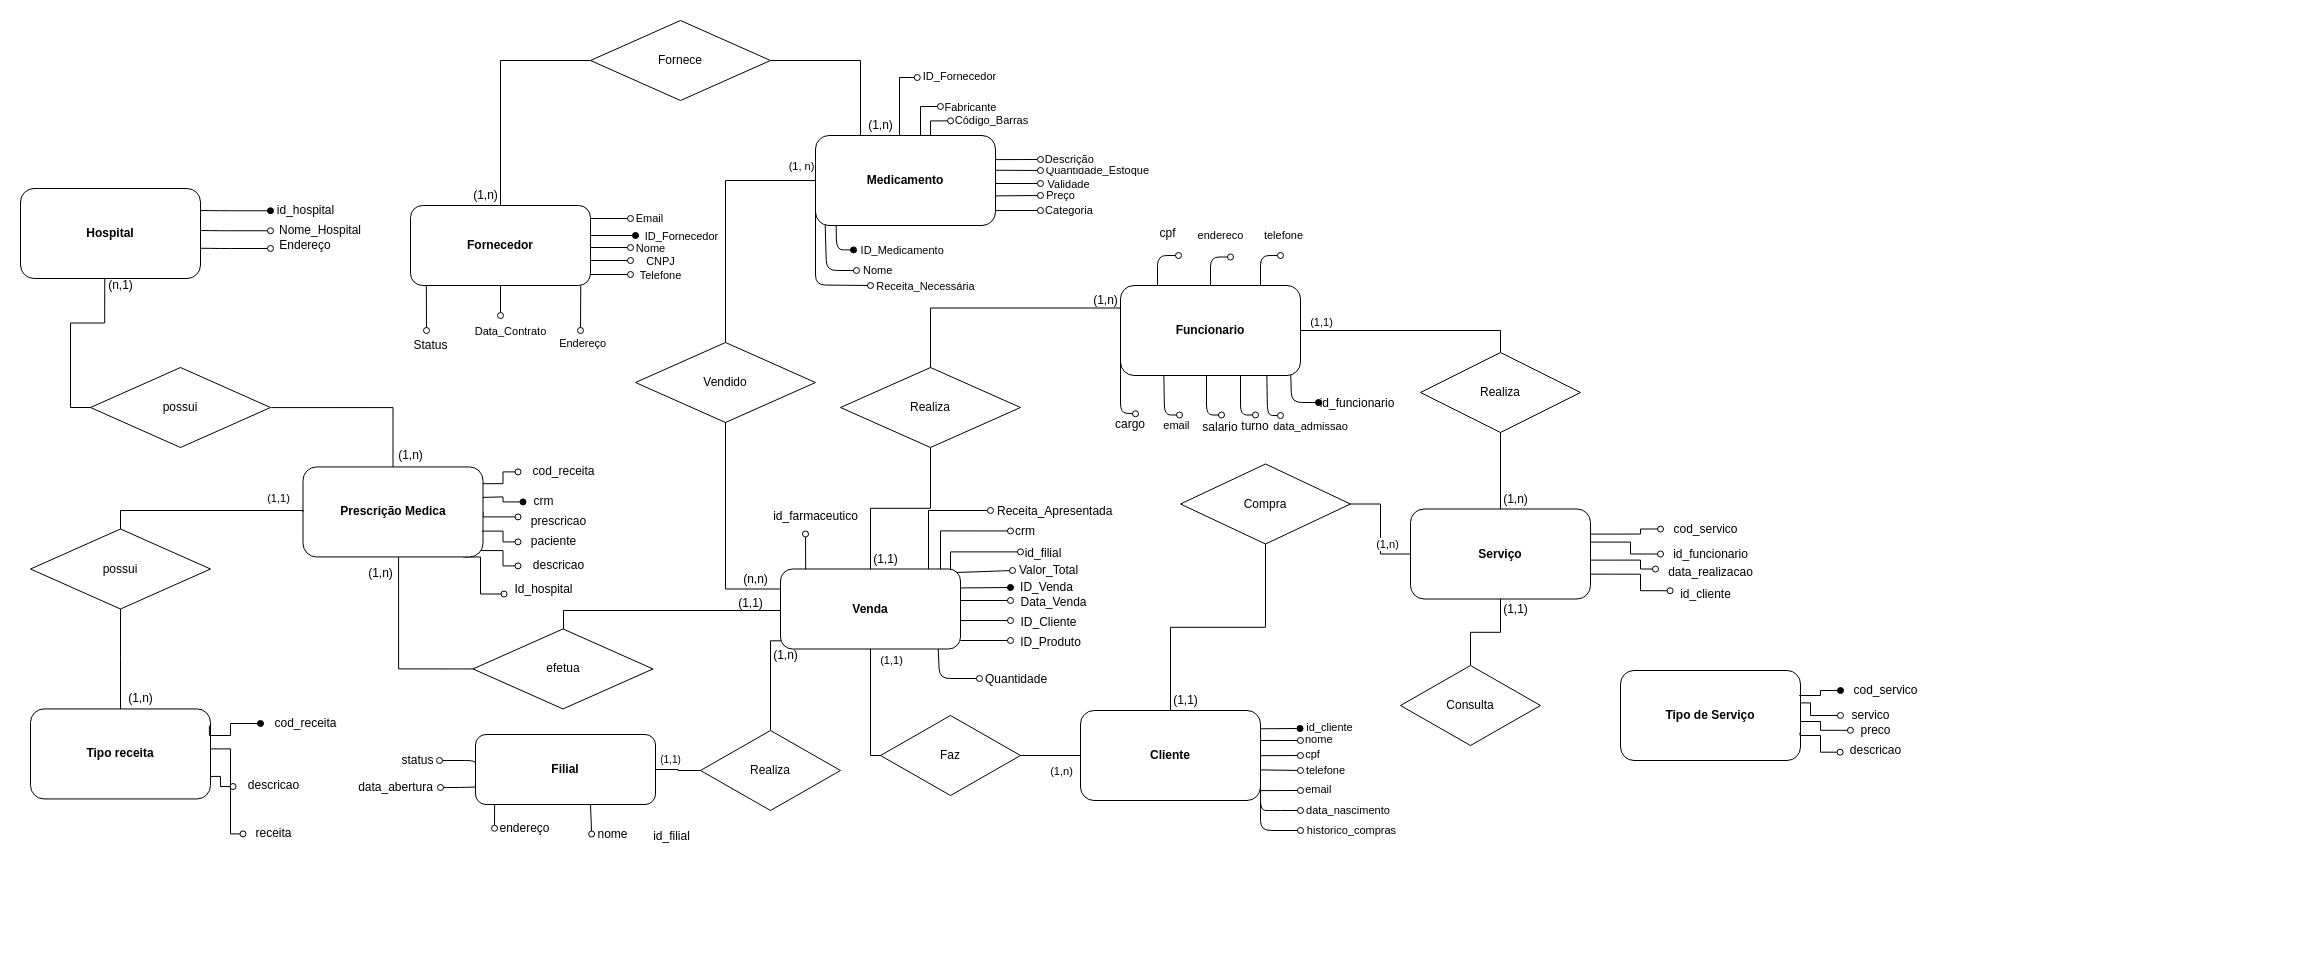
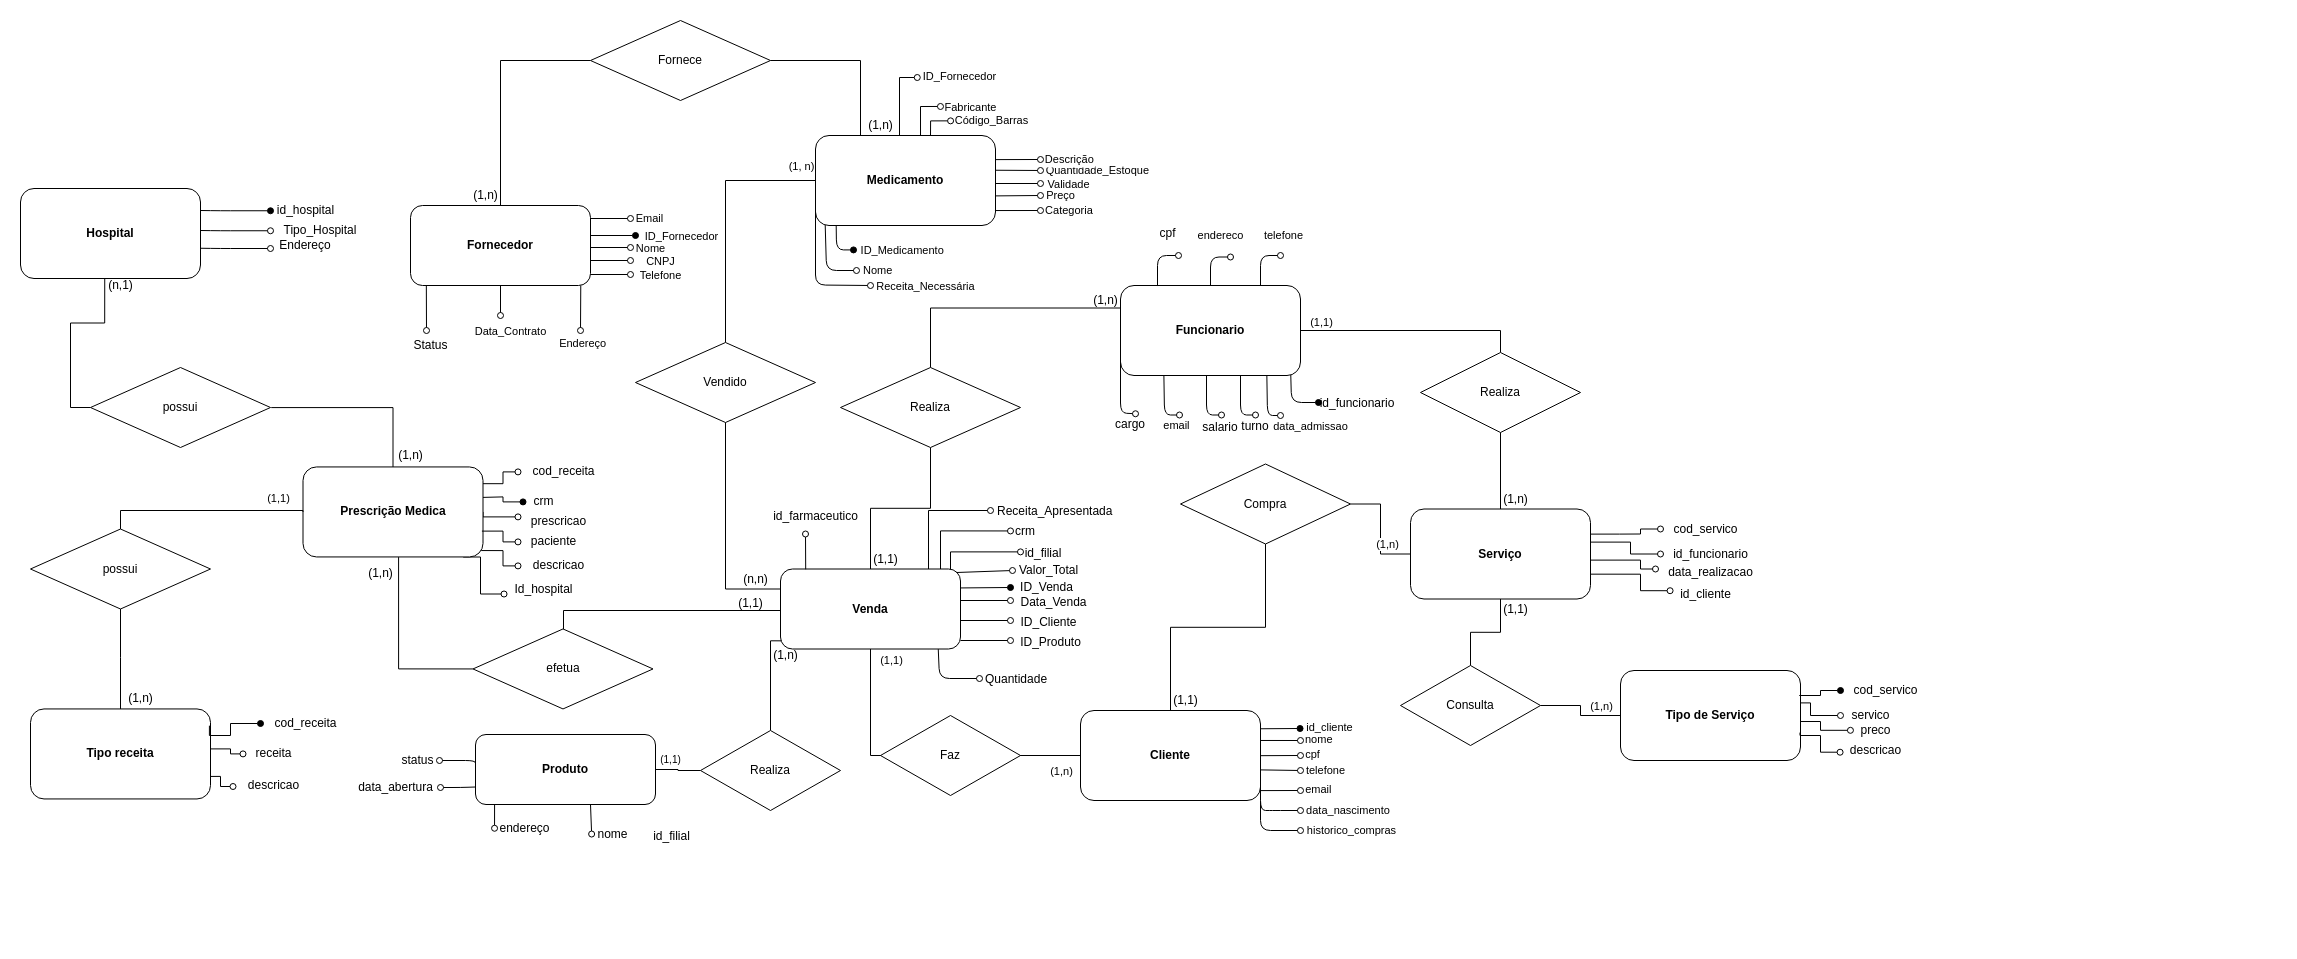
- <mxCell id="147" value="Nome_Hospital" style="whiteSpace=wrap;html=1;fillColor=none;strokeColor=none;" parent="1" vertex="1"><mxGeometry x="260" y="219.89" width="120" height="20" as="geometry" /></mxCell>
+ <mxCell id="147" value="Tipo_Hospital" style="whiteSpace=wrap;html=1;fillColor=none;strokeColor=none;" parent="1" vertex="1"><mxGeometry x="260" y="219.89" width="120" height="20" as="geometry" /></mxCell>
+ <mxCell id="63" style="edgeStyle=orthogonalEdgeStyle;rounded=0;orthogonalLoop=1;jettySize=auto;html=1;exitX=1;exitY=0.5;exitDx=0;exitDy=0;entryX=0;entryY=0.5;entryDx=0;entryDy=0;endArrow=none;endFill=0;" parent="1" source="116" target="67" edge="1"><mxGeometry relative="1" as="geometry" /></mxCell>
+ <mxCell id="64" value="(1,n)" style="edgeLabel;html=1;align=center;verticalAlign=middle;resizable=0;points=[];" parent="63" connectable="0" vertex="1"><mxGeometry x="0.397" y="4" relative="1" as="geometry"><mxPoint x="7" y="-6" as="offset" /></mxGeometry></mxCell>
- <mxCell id="135" value="&lt;b&gt;Filial&lt;/b&gt;" style="rounded=1;whiteSpace=wrap;html=1;" parent="1" vertex="1"><mxGeometry x="475" y="734" width="180" height="70" as="geometry" /></mxCell>
+ <mxCell id="135" value="&lt;b&gt;Produto&lt;/b&gt;" style="rounded=1;whiteSpace=wrap;html=1;" parent="1" vertex="1"><mxGeometry x="475" y="734" width="180" height="70" as="geometry" /></mxCell>
- <mxCell id="62" value="receita" style="text;html=1;align=center;verticalAlign=middle;resizable=0;points=[];autosize=1;strokeColor=none;fillColor=none;" parent="1" vertex="1"><mxGeometry x="242.5" y="818.44" width="60" height="30" as="geometry" /></mxCell>
+ <mxCell id="62" value="receita" style="text;html=1;align=center;verticalAlign=middle;resizable=0;points=[];autosize=1;strokeColor=none;fillColor=none;" parent="1" vertex="1"><mxGeometry x="242.5" y="738.44" width="60" height="30" as="geometry" /></mxCell>
